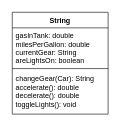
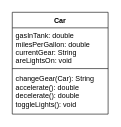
- <mxCell id="2" value="String" style="swimlane;fontStyle=1;align=center;verticalAlign=top;childLayout=stackLayout;horizontal=1;startSize=26;horizontalStack=0;resizeParent=1;resizeParentMax=0;resizeLast=0;collapsible=1;marginBottom=0;" vertex="1" parent="1"><mxGeometry x="20" y="20" width="160" height="170" as="geometry" /></mxCell>
+ <mxCell id="2" value="Car" style="swimlane;fontStyle=1;align=center;verticalAlign=top;childLayout=stackLayout;horizontal=1;startSize=26;horizontalStack=0;resizeParent=1;resizeParentMax=0;resizeLast=0;collapsible=1;marginBottom=0;" vertex="1" parent="1"><mxGeometry x="20" y="20" width="160" height="170" as="geometry" /></mxCell>
- <mxCell id="3" value="gasInTank: double&#10;milesPerGallon: double&#10;currentGear: String&#10;areLightsOn: boolean" style="text;strokeColor=none;fillColor=none;align=left;verticalAlign=top;spacingLeft=4;spacingRight=4;overflow=hidden;rotatable=0;points=[[0,0.5],[1,0.5]];portConstraint=eastwest;" vertex="1" parent="2"><mxGeometry y="26" width="160" height="64" as="geometry" /></mxCell>
+ <mxCell id="3" value="gasInTank: double&#10;milesPerGallon: double&#10;currentGear: String&#10;areLightsOn: void" style="text;strokeColor=none;fillColor=none;align=left;verticalAlign=top;spacingLeft=4;spacingRight=4;overflow=hidden;rotatable=0;points=[[0,0.5],[1,0.5]];portConstraint=eastwest;" vertex="1" parent="2"><mxGeometry y="26" width="160" height="64" as="geometry" /></mxCell>
